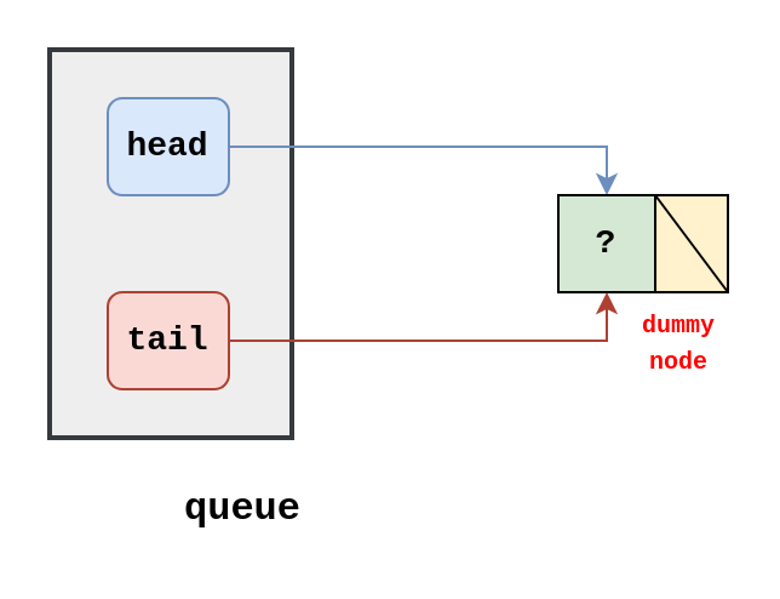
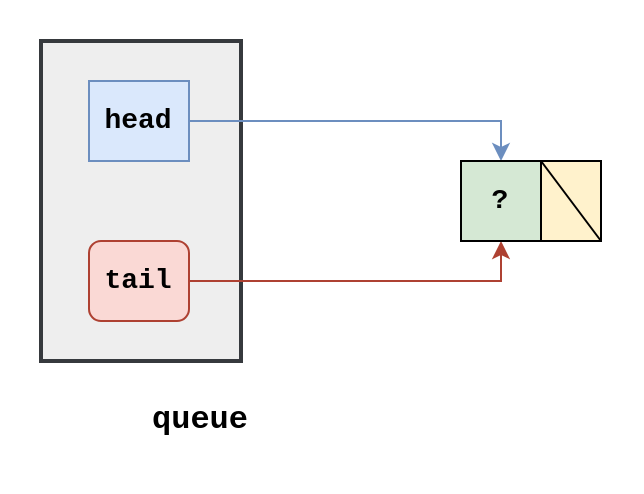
- <mxCell id="3" value="&lt;font style=&quot;font-size: 14px;&quot; face=&quot;Courier New&quot;&gt;&lt;b&gt;head&lt;/b&gt;&lt;/font&gt;" style="whiteSpace=wrap;html=1;fillColor=#dae8fc;strokeColor=#6C8EBF;rounded=1;" parent="1" vertex="1"><mxGeometry x="44" y="40" width="50" height="40" as="geometry" /></mxCell>
+ <mxCell id="3" value="&lt;font style=&quot;font-size: 14px;&quot; face=&quot;Courier New&quot;&gt;&lt;b&gt;head&lt;/b&gt;&lt;/font&gt;" style="rounded=0;whiteSpace=wrap;html=1;fillColor=#dae8fc;strokeColor=#6C8EBF;" parent="1" vertex="1"><mxGeometry x="44" y="40" width="50" height="40" as="geometry" /></mxCell>
- <mxCell id="12" value="&lt;font color=&quot;#ff0000&quot; style=&quot;font-size: 10px;&quot; face=&quot;Courier New&quot;&gt;&lt;b&gt;dummy node&lt;/b&gt;&lt;/font&gt;" style="text;html=1;align=center;verticalAlign=middle;whiteSpace=wrap;rounded=0;" vertex="1" parent="1"><mxGeometry x="260" y="125" width="40" height="30" as="geometry" /></mxCell>
